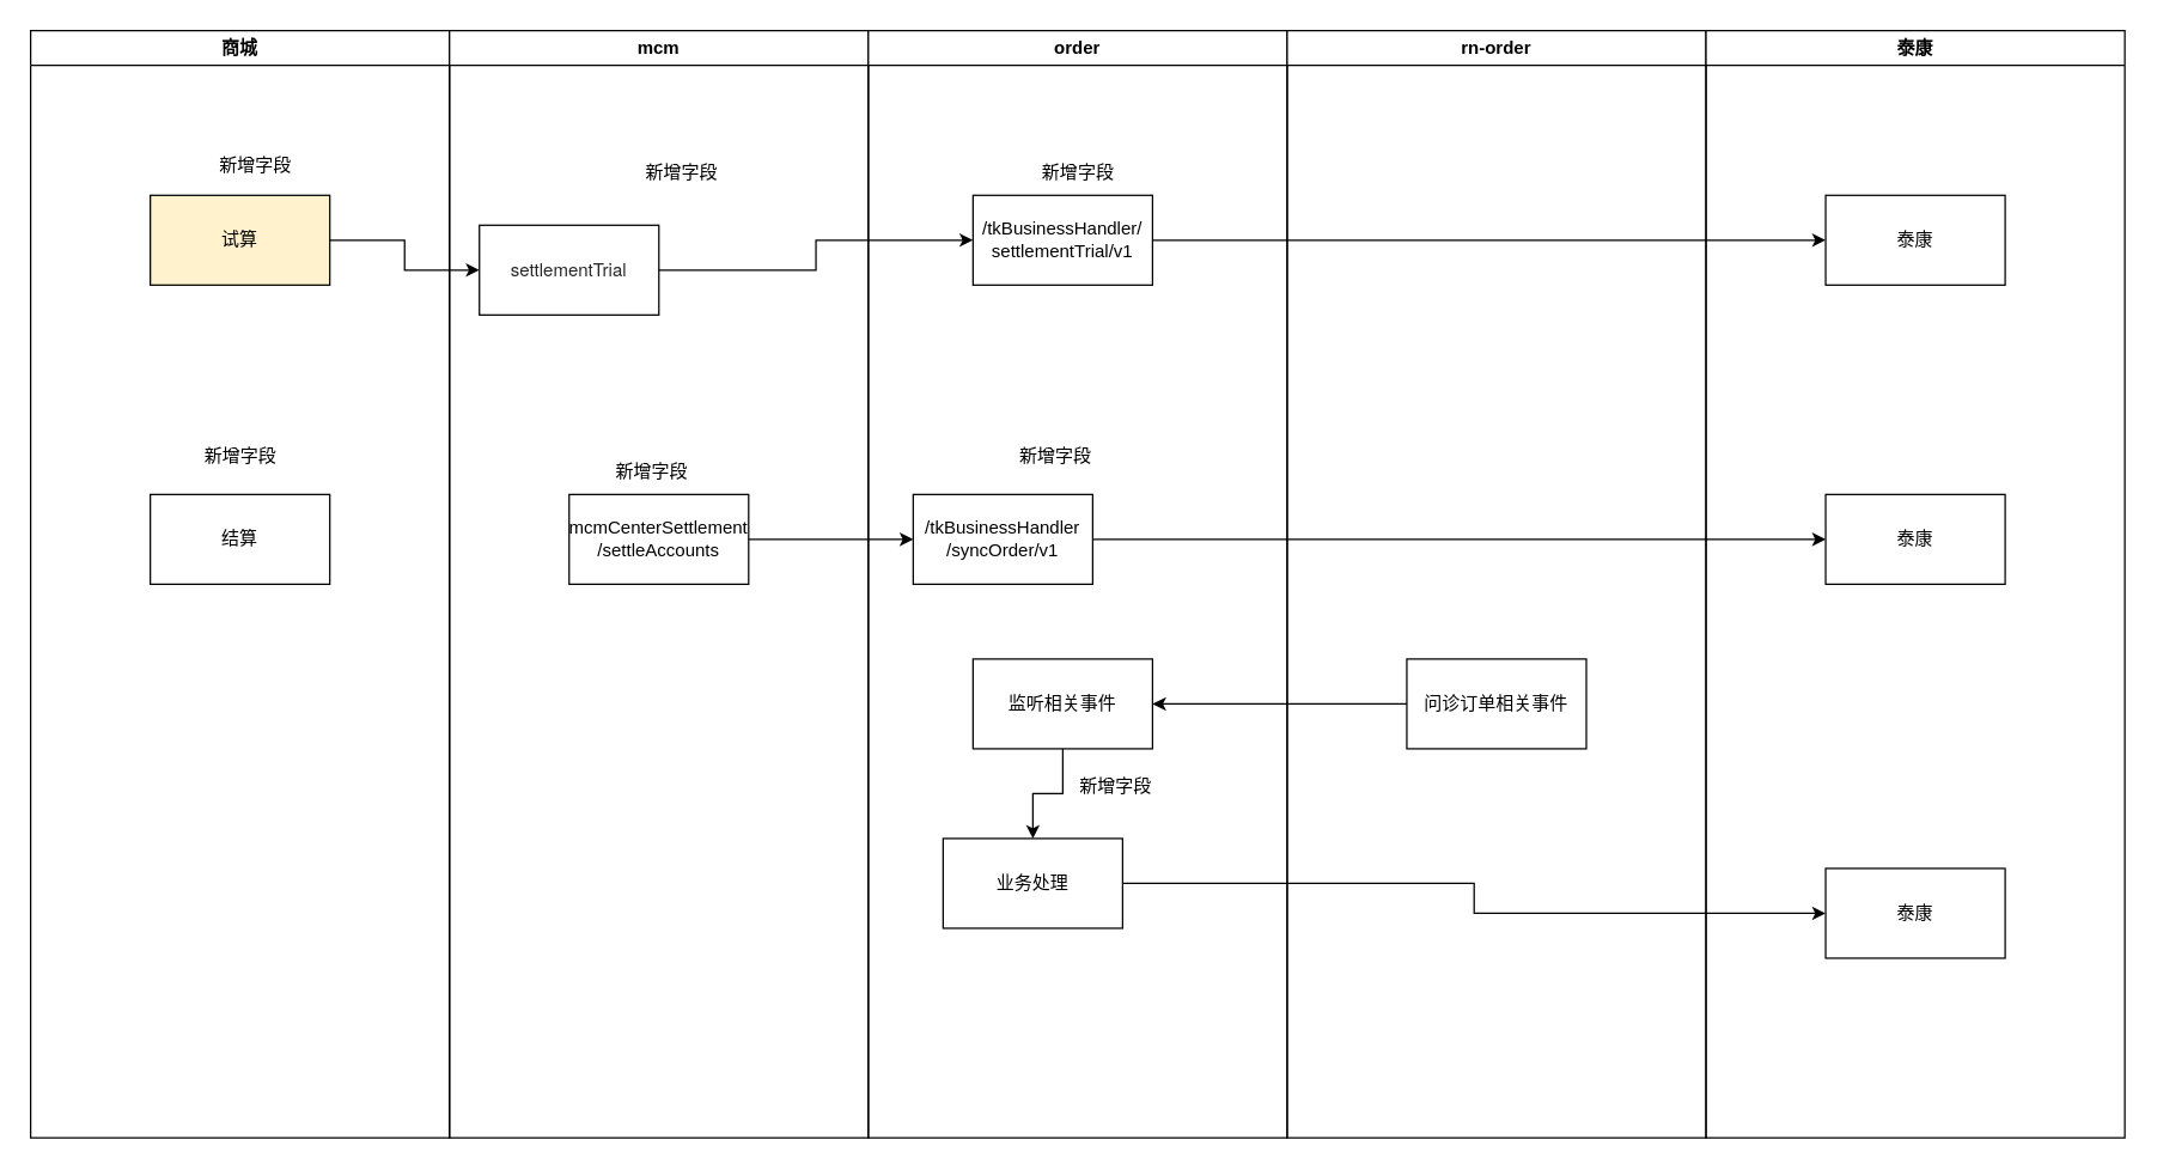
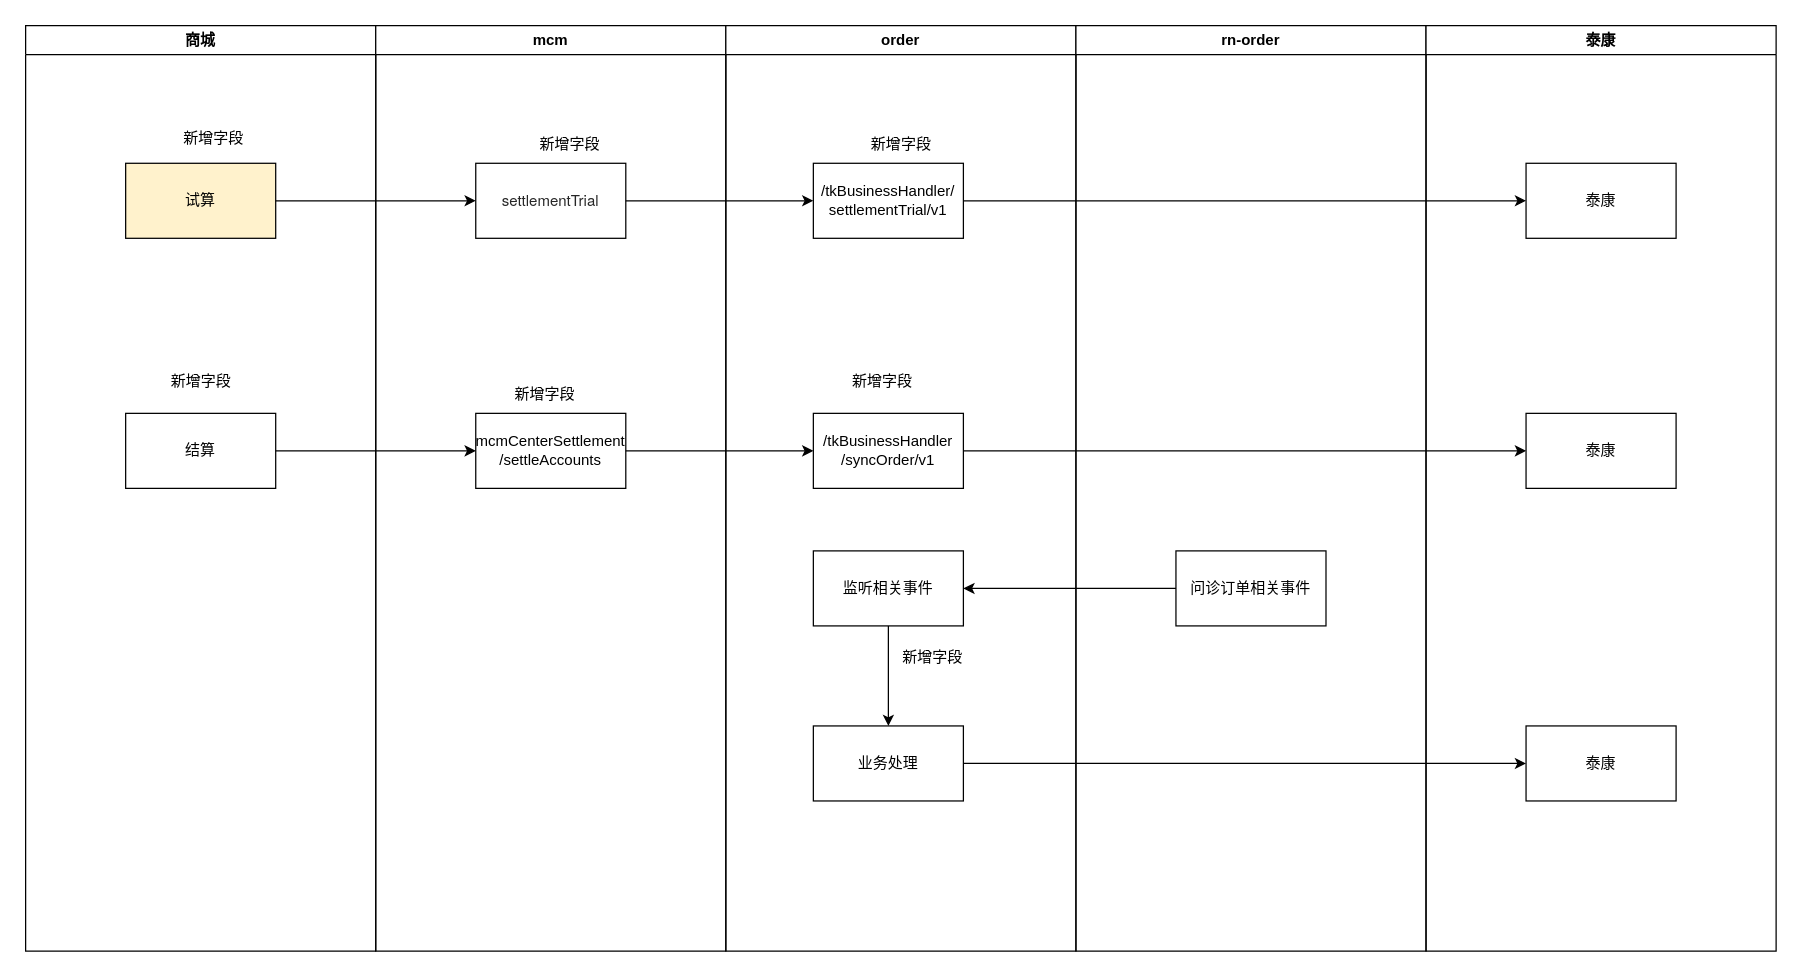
- <mxCell id="7" value="&lt;span style=&quot;color: rgb(38, 38, 38); font-family: &amp;quot;Helvetica Neue&amp;quot;, &amp;quot;Chinese Quote&amp;quot;, BlinkMacSystemFont, &amp;quot;Segoe UI&amp;quot;, Roboto, &amp;quot;PingFang SC&amp;quot;, &amp;quot;Hiragino Sans GB&amp;quot;, &amp;quot;Microsoft YaHei&amp;quot;, &amp;quot;Helvetica Neue&amp;quot;, Helvetica, Arial, sans-serif; text-align: left; background-color: rgb(255, 255, 255);&quot;&gt;settlementTrial&lt;/span&gt;" style="rounded=0;whiteSpace=wrap;html=1;" vertex="1" parent="6"><mxGeometry x="20" y="130" width="120" height="60" as="geometry" /></mxCell>
+ <mxCell id="7" value="&lt;span style=&quot;color: rgb(38, 38, 38); font-family: &amp;quot;Helvetica Neue&amp;quot;, &amp;quot;Chinese Quote&amp;quot;, BlinkMacSystemFont, &amp;quot;Segoe UI&amp;quot;, Roboto, &amp;quot;PingFang SC&amp;quot;, &amp;quot;Hiragino Sans GB&amp;quot;, &amp;quot;Microsoft YaHei&amp;quot;, &amp;quot;Helvetica Neue&amp;quot;, Helvetica, Arial, sans-serif; text-align: left; background-color: rgb(255, 255, 255);&quot;&gt;settlementTrial&lt;/span&gt;" style="rounded=0;whiteSpace=wrap;html=1;" vertex="1" parent="6"><mxGeometry x="80" y="110" width="120" height="60" as="geometry" /></mxCell>
+ <mxCell id="28" style="edgeStyle=orthogonalEdgeStyle;rounded=0;orthogonalLoop=1;jettySize=auto;html=1;entryX=0;entryY=0.5;entryDx=0;entryDy=0;" edge="1" parent="1" source="4" target="8"><mxGeometry relative="1" as="geometry" /></mxCell>
- <mxCell id="13" value="/tkBusinessHandler&lt;br&gt;/syncOrder/v1" style="rounded=0;whiteSpace=wrap;html=1;" vertex="1" parent="11"><mxGeometry x="30" y="310" width="120" height="60" as="geometry" /></mxCell>
+ <mxCell id="13" value="/tkBusinessHandler&lt;br&gt;/syncOrder/v1" style="rounded=0;whiteSpace=wrap;html=1;" vertex="1" parent="11"><mxGeometry x="70" y="310" width="120" height="60" as="geometry" /></mxCell>
- <mxCell id="18" value="业务处理" style="rounded=0;whiteSpace=wrap;html=1;" vertex="1" parent="11"><mxGeometry x="50" y="540" width="120" height="60" as="geometry" /></mxCell>
+ <mxCell id="18" value="业务处理" style="rounded=0;whiteSpace=wrap;html=1;" vertex="1" parent="11"><mxGeometry x="70" y="560" width="120" height="60" as="geometry" /></mxCell>
